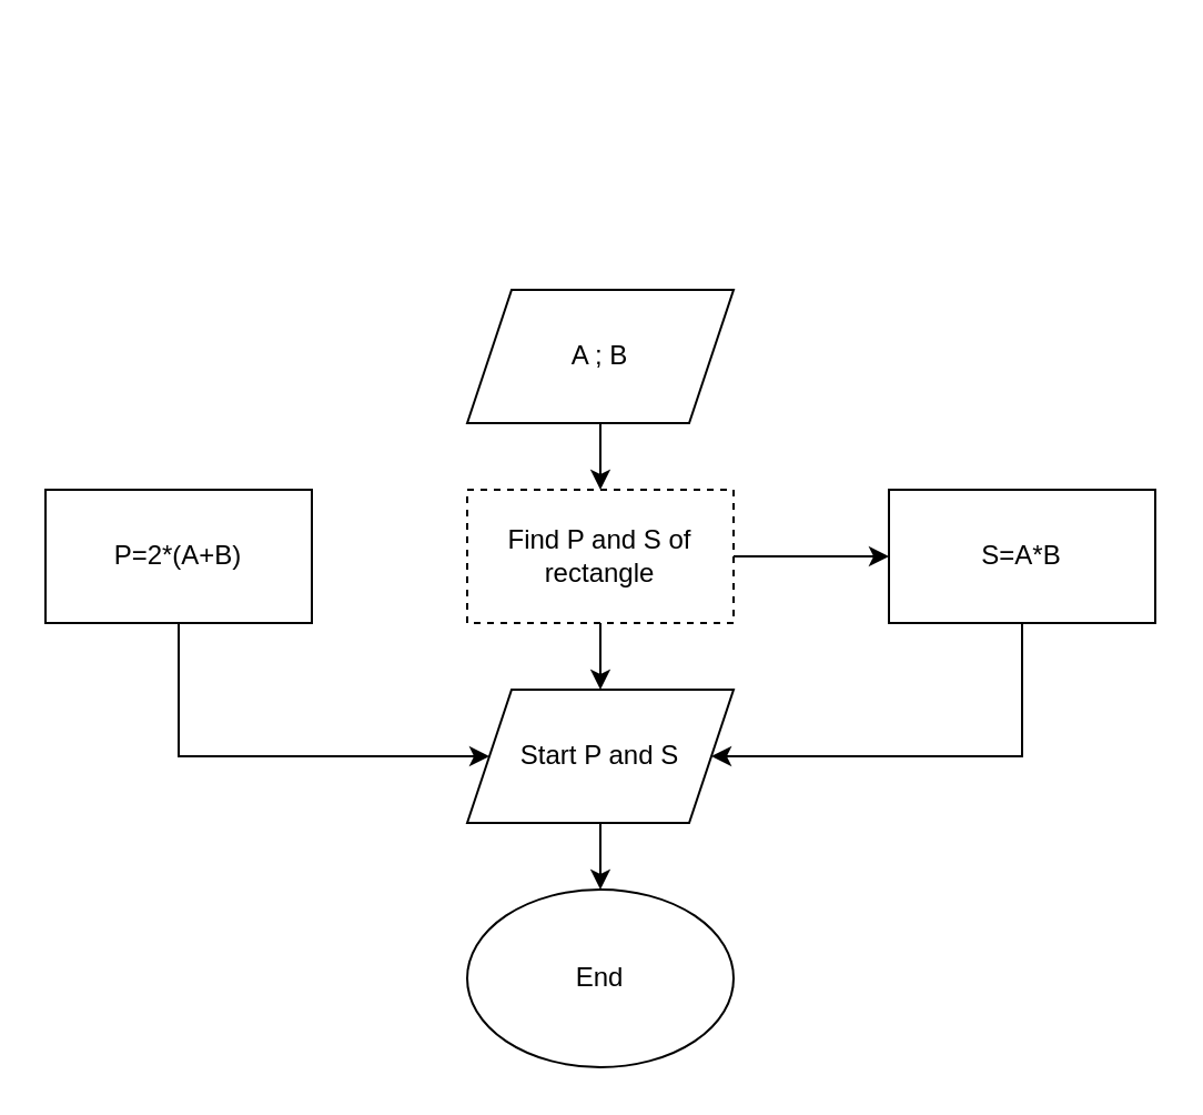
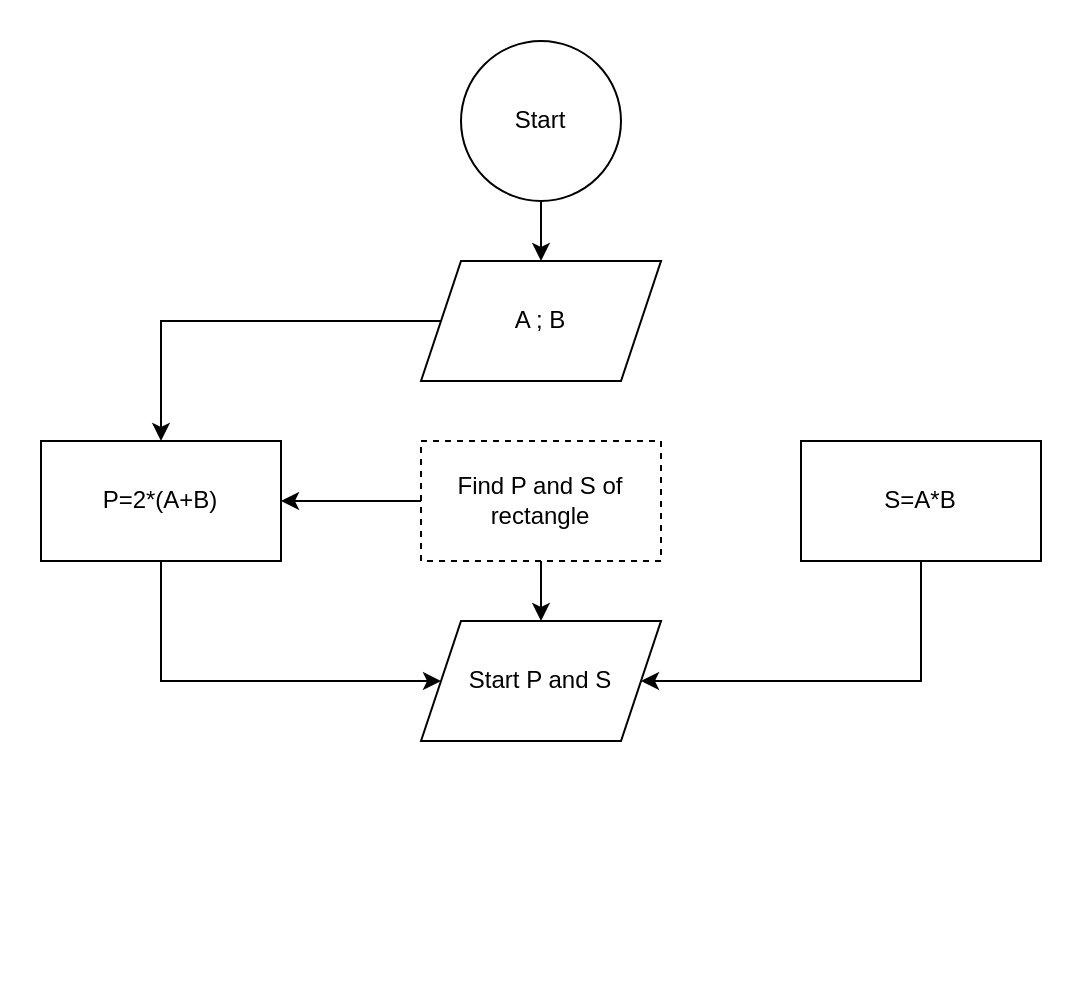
+ <mxCell id="3" value="Start" style="ellipse;whiteSpace=wrap;html=1;aspect=fixed;" vertex="1" parent="1"><mxGeometry x="230" y="20" width="80" height="80" as="geometry" /></mxCell>
+ <mxCell id="2" value="" style="edgeStyle=orthogonalEdgeStyle;rounded=0;orthogonalLoop=1;jettySize=auto;html=1;" edge="1" parent="1" source="3" target="5"><mxGeometry relative="1" as="geometry" /></mxCell>
- <mxCell id="4" value="" style="edgeStyle=orthogonalEdgeStyle;rounded=0;orthogonalLoop=1;jettySize=auto;html=1;" edge="1" parent="1" source="5" target="9"><mxGeometry relative="1" as="geometry" /></mxCell>
+ <mxCell id="4" value="" style="edgeStyle=orthogonalEdgeStyle;rounded=0;orthogonalLoop=1;jettySize=auto;html=1;" edge="1" parent="1" source="5" target="11"><mxGeometry relative="1" as="geometry" /></mxCell>
+ <mxCell id="6" value="" style="edgeStyle=orthogonalEdgeStyle;rounded=0;orthogonalLoop=1;jettySize=auto;html=1;" edge="1" parent="1" source="9" target="11"><mxGeometry relative="1" as="geometry" /></mxCell>
- <mxCell id="7" value="" style="edgeStyle=orthogonalEdgeStyle;rounded=0;orthogonalLoop=1;jettySize=auto;html=1;" edge="1" parent="1" source="9" target="13"><mxGeometry relative="1" as="geometry" /></mxCell>
- <mxCell id="14" style="edgeStyle=orthogonalEdgeStyle;rounded=0;orthogonalLoop=1;jettySize=auto;html=1;exitX=0.5;exitY=1;exitDx=0;exitDy=0;entryX=0.5;entryY=0;entryDx=0;entryDy=0;" edge="1" parent="1" source="15" target="16"><mxGeometry relative="1" as="geometry" /></mxCell>
- <mxCell id="16" value="End" style="ellipse;whiteSpace=wrap;html=1;" vertex="1" parent="1"><mxGeometry x="210" y="400" width="120" height="80" as="geometry" /></mxCell>
